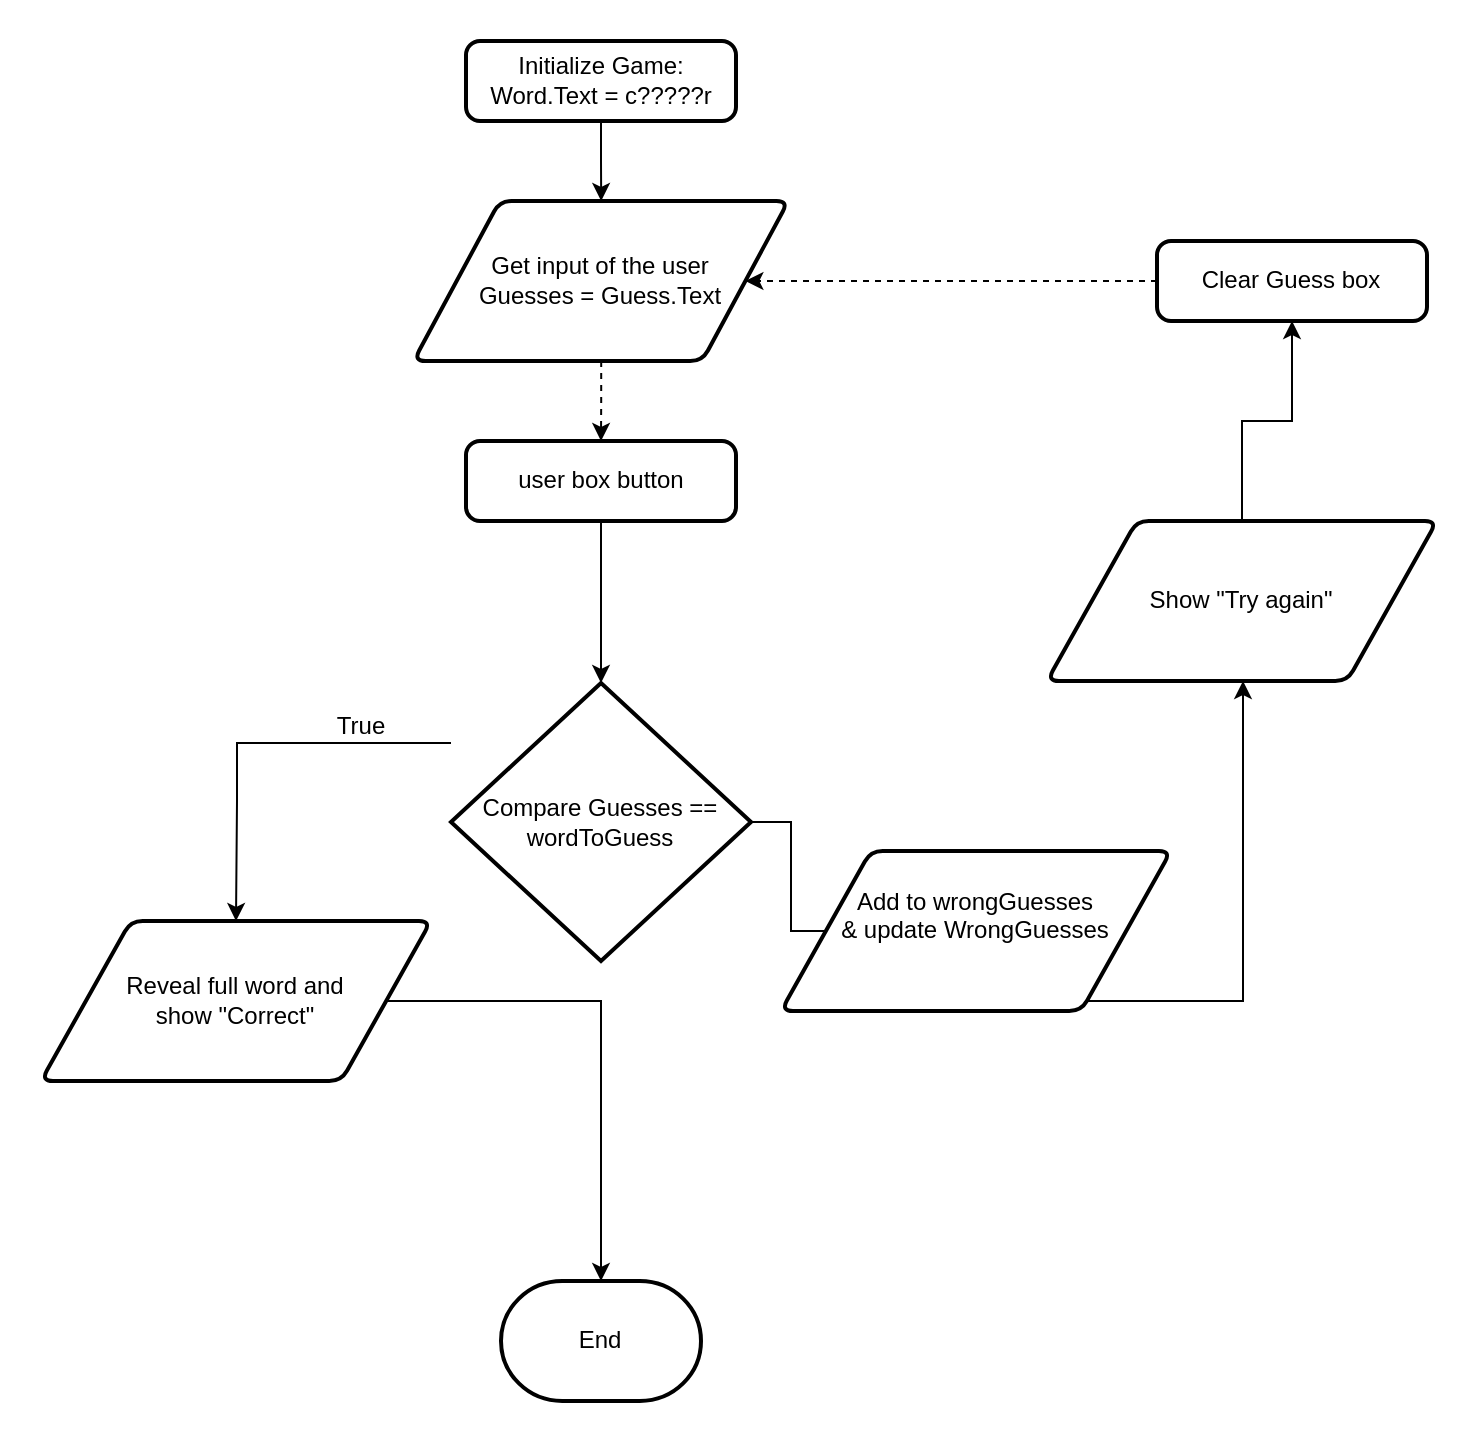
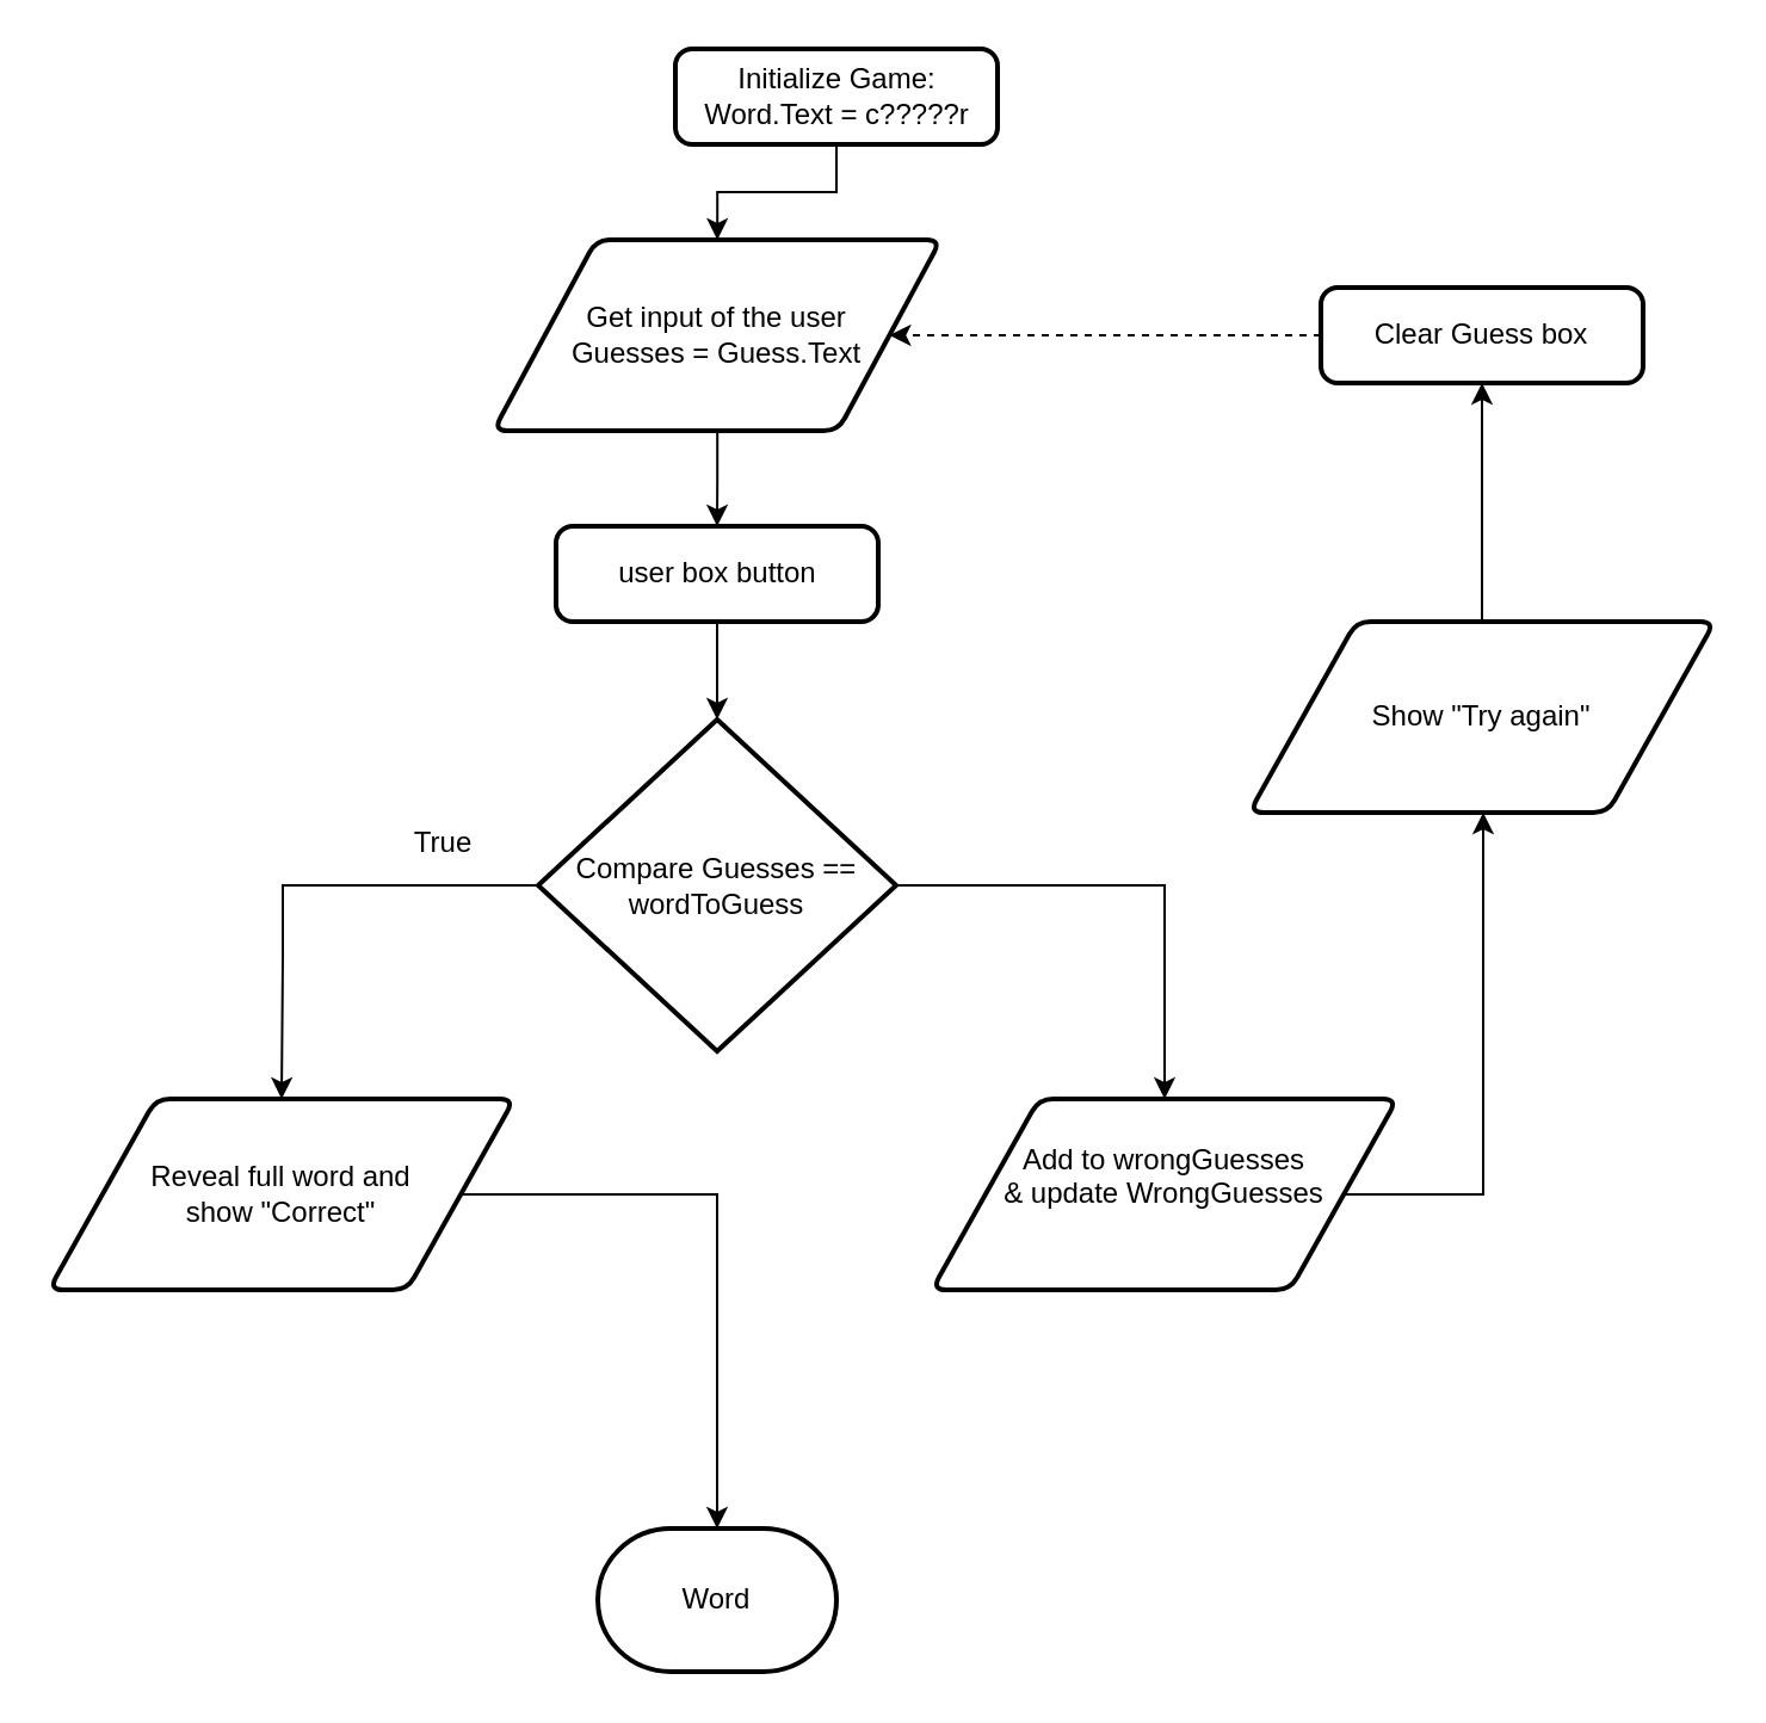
- <mxCell id="4" value="Initialize Game: Word.Text = c?????r" style="rounded=1;whiteSpace=wrap;html=1;absoluteArcSize=1;arcSize=14;strokeWidth=2;" vertex="1" parent="1"><mxGeometry x="232.5" y="20" width="135" height="40" as="geometry" /></mxCell>
+ <mxCell id="4" value="Initialize Game: Word.Text = c?????r" style="rounded=1;whiteSpace=wrap;html=1;absoluteArcSize=1;arcSize=14;strokeWidth=2;" vertex="1" parent="1"><mxGeometry x="282.5" y="20" width="135" height="40" as="geometry" /></mxCell>
- <mxCell id="19" value="Clear Guess box" style="rounded=1;whiteSpace=wrap;html=1;absoluteArcSize=1;arcSize=14;strokeWidth=2;" vertex="1" parent="1"><mxGeometry x="578" y="120" width="135" height="40" as="geometry" /></mxCell>
+ <mxCell id="19" value="Clear Guess box" style="rounded=1;whiteSpace=wrap;html=1;absoluteArcSize=1;arcSize=14;strokeWidth=2;" vertex="1" parent="1"><mxGeometry x="553" y="120" width="135" height="40" as="geometry" /></mxCell>
- <mxCell id="6" style="edgeStyle=orthogonalEdgeStyle;rounded=0;orthogonalLoop=1;jettySize=auto;html=1;entryX=0.5;entryY=0;entryDx=0;entryDy=0;dashed=1;" edge="1" parent="1" source="7" target="5"><mxGeometry relative="1" as="geometry" /></mxCell>
+ <mxCell id="6" style="edgeStyle=orthogonalEdgeStyle;rounded=0;orthogonalLoop=1;jettySize=auto;html=1;entryX=0.5;entryY=0;entryDx=0;entryDy=0;" edge="1" parent="1" source="7" target="5"><mxGeometry relative="1" as="geometry" /></mxCell>
- <mxCell id="20" value="True" style="text;html=1;align=center;verticalAlign=middle;resizable=0;points=[];autosize=1;strokeColor=none;fillColor=none;" vertex="1" parent="1"><mxGeometry x="155" y="348" width="50" height="30" as="geometry" /></mxCell>
+ <mxCell id="20" value="True" style="text;html=1;align=center;verticalAlign=middle;resizable=0;points=[];autosize=1;strokeColor=none;fillColor=none;" vertex="1" parent="1"><mxGeometry x="160" y="338" width="50" height="30" as="geometry" /></mxCell>
- <mxCell id="10" value="Compare Guesses == wordToGuess" style="strokeWidth=2;html=1;shape=mxgraph.flowchart.decision;whiteSpace=wrap;" vertex="1" parent="1"><mxGeometry x="225" y="341" width="150" height="139" as="geometry" /></mxCell>
+ <mxCell id="10" value="Compare Guesses == wordToGuess" style="strokeWidth=2;html=1;shape=mxgraph.flowchart.decision;whiteSpace=wrap;" vertex="1" parent="1"><mxGeometry x="225" y="301" width="150" height="139" as="geometry" /></mxCell>
- <mxCell id="12" value="Add to wrongGuesses&lt;br&gt;&amp;amp; update WrongGuesses&lt;div&gt;&lt;br/&gt;&lt;/div&gt;" style="shape=parallelogram;html=1;strokeWidth=2;perimeter=parallelogramPerimeter;whiteSpace=wrap;rounded=1;arcSize=12;size=0.23;" vertex="1" parent="1"><mxGeometry x="390" y="425" width="195" height="80" as="geometry" /></mxCell>
+ <mxCell id="12" value="Add to wrongGuesses&lt;br&gt;&amp;amp; update WrongGuesses&lt;div&gt;&lt;br/&gt;&lt;/div&gt;" style="shape=parallelogram;html=1;strokeWidth=2;perimeter=parallelogramPerimeter;whiteSpace=wrap;rounded=1;arcSize=12;size=0.23;" vertex="1" parent="1"><mxGeometry x="390" y="460" width="195" height="80" as="geometry" /></mxCell>
- <mxCell id="2" value="End" style="strokeWidth=2;html=1;shape=mxgraph.flowchart.terminator;whiteSpace=wrap;" vertex="1" parent="1"><mxGeometry x="250" y="640" width="100" height="60" as="geometry" /></mxCell>
+ <mxCell id="2" value="Word" style="strokeWidth=2;html=1;shape=mxgraph.flowchart.terminator;whiteSpace=wrap;" vertex="1" parent="1"><mxGeometry x="250" y="640" width="100" height="60" as="geometry" /></mxCell>
